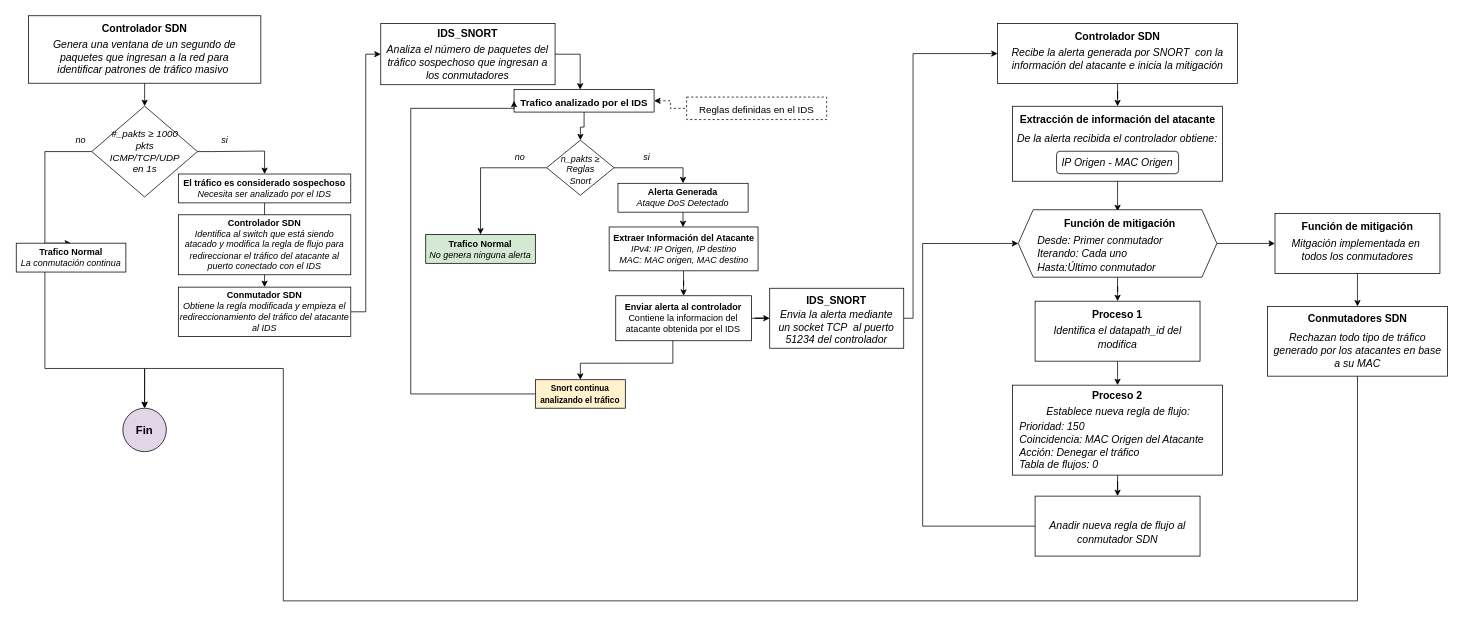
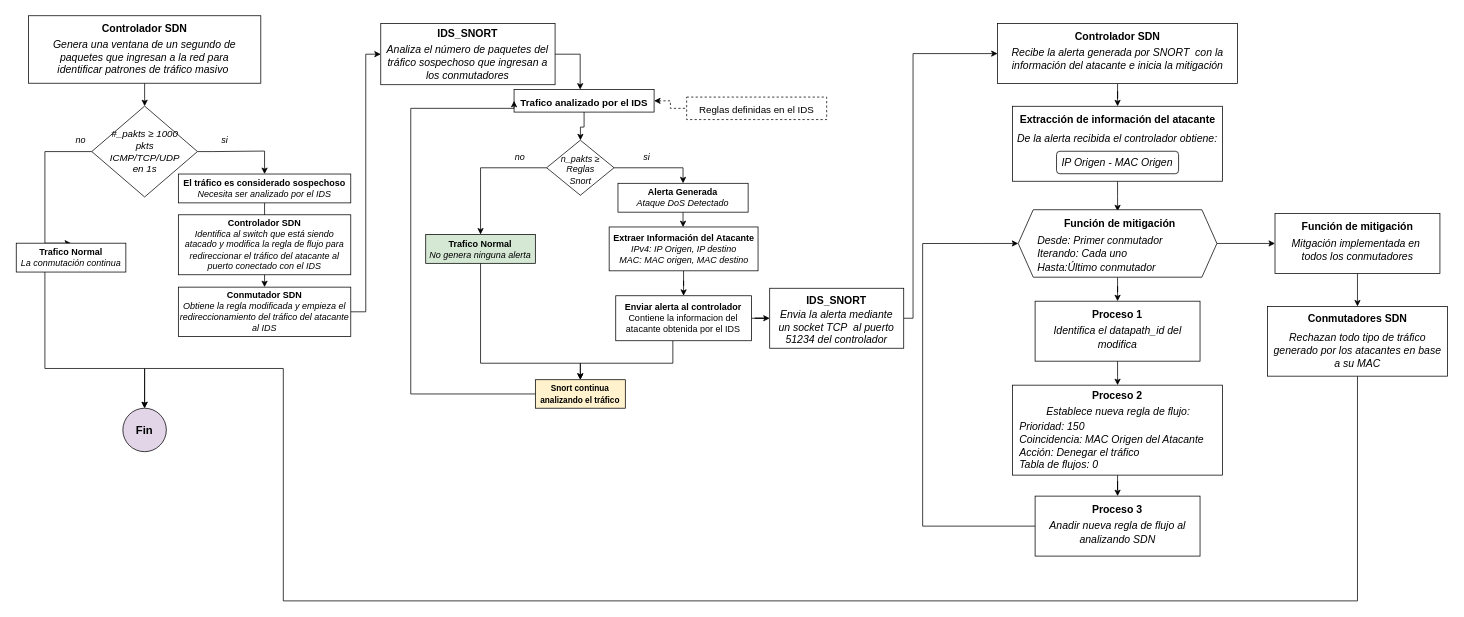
+ <mxCell id="20" style="edgeStyle=orthogonalEdgeStyle;rounded=0;orthogonalLoop=1;jettySize=auto;html=1;entryX=0.5;entryY=0;entryDx=0;entryDy=0;" parent="1" source="21" target="25" edge="1"><mxGeometry relative="1" as="geometry"><Array as="points"><mxPoint x="639.62" y="484" /><mxPoint x="773.62" y="484" /></Array></mxGeometry></mxCell>
+ <mxCell id="72" value="&lt;span style=&quot;font-size: 14px;&quot;&gt;&lt;b&gt;Proceso 3&lt;/b&gt;&lt;/span&gt;" style="text;html=1;align=center;verticalAlign=middle;whiteSpace=wrap;rounded=0;fontFamily=Helvetica;fontSize=26;fontColor=default;" vertex="1" parent="1"><mxGeometry x="1452.4" y="665.25" width="74.79" height="20" as="geometry" /></mxCell>
- <mxCell id="73" value="&lt;span style=&quot;font-size: 14px; font-weight: 400;&quot;&gt;&lt;i style=&quot;line-height: 130%;&quot;&gt;Anadir nueva regla de flujo al conmutador SDN&lt;/i&gt;&lt;/span&gt;" style="text;whiteSpace=wrap;html=1;align=center;fontStyle=1;fontSize=10;" vertex="1" parent="1"><mxGeometry x="1379.8" y="685.25" width="220" height="46" as="geometry" /></mxCell>
+ <mxCell id="73" value="&lt;span style=&quot;font-size: 14px; font-weight: 400;&quot;&gt;&lt;i style=&quot;line-height: 130%;&quot;&gt;Anadir nueva regla de flujo al analizando SDN&lt;/i&gt;&lt;/span&gt;" style="text;whiteSpace=wrap;html=1;align=center;fontStyle=1;fontSize=10;" vertex="1" parent="1"><mxGeometry x="1379.8" y="685.25" width="220" height="46" as="geometry" /></mxCell>
